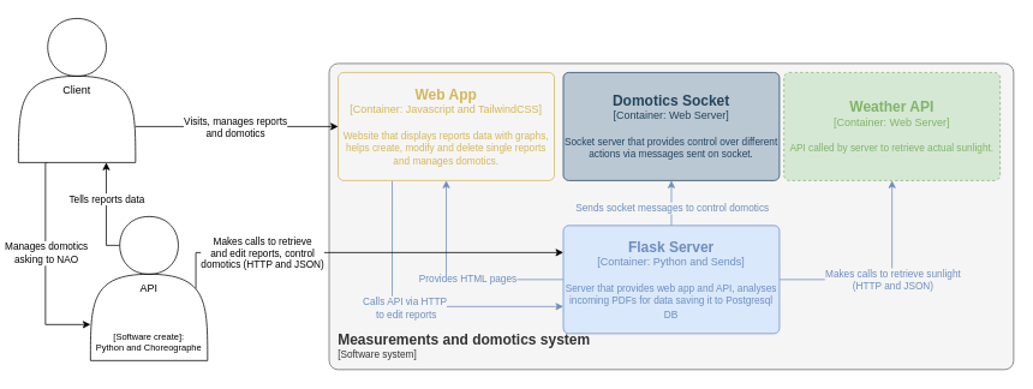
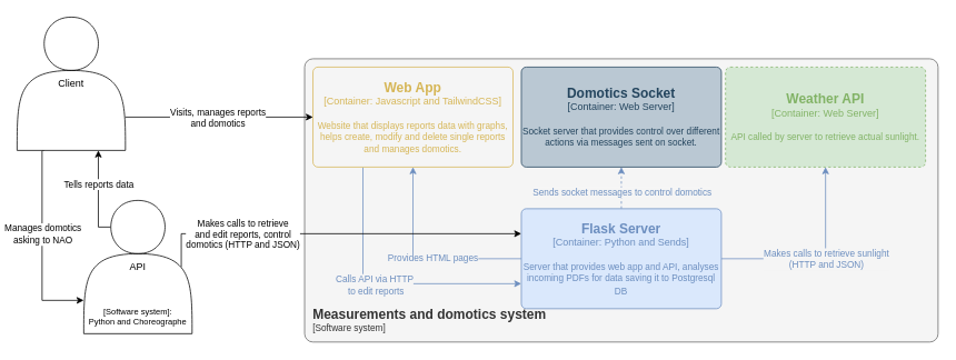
- <mxCell id="10" style="edgeStyle=orthogonalEdgeStyle;rounded=0;orthogonalLoop=1;jettySize=auto;html=1;exitX=0.5;exitY=0;exitDx=0;exitDy=0;exitPerimeter=0;entryX=0.5;entryY=1;entryDx=0;entryDy=0;entryPerimeter=0;labelBackgroundColor=default;strokeColor=#6C8EBF;fontColor=#23445D;startArrow=none;startFill=0;endArrow=classic;endFill=1;" edge="1" parent="1" source="12" target="14"><mxGeometry relative="1" as="geometry" /></mxCell>
+ <mxCell id="10" style="edgeStyle=orthogonalEdgeStyle;rounded=0;orthogonalLoop=1;jettySize=auto;html=1;exitX=0.5;exitY=0;exitDx=0;exitDy=0;exitPerimeter=0;entryX=0.5;entryY=1;entryDx=0;entryDy=0;entryPerimeter=0;labelBackgroundColor=default;strokeColor=#6C8EBF;fontColor=#23445D;startArrow=none;startFill=0;endArrow=classic;endFill=1;dashed=1;" edge="1" parent="1" source="12" target="14"><mxGeometry relative="1" as="geometry" /></mxCell>
- <mxCell id="25" value="[Software create]: &lt;br&gt;Python and Choreographe" style="text;html=1;strokeColor=none;fillColor=none;align=center;verticalAlign=middle;whiteSpace=wrap;rounded=0;fontColor=#000000;fontSize=10;" vertex="1" parent="1"><mxGeometry x="100" y="360" width="130" height="40" as="geometry" /></mxCell>
+ <mxCell id="25" value="[Software system]: &lt;br&gt;Python and Choreographe" style="text;html=1;strokeColor=none;fillColor=none;align=center;verticalAlign=middle;whiteSpace=wrap;rounded=0;fontColor=#000000;fontSize=10;" vertex="1" parent="1"><mxGeometry x="100" y="360" width="130" height="40" as="geometry" /></mxCell>
